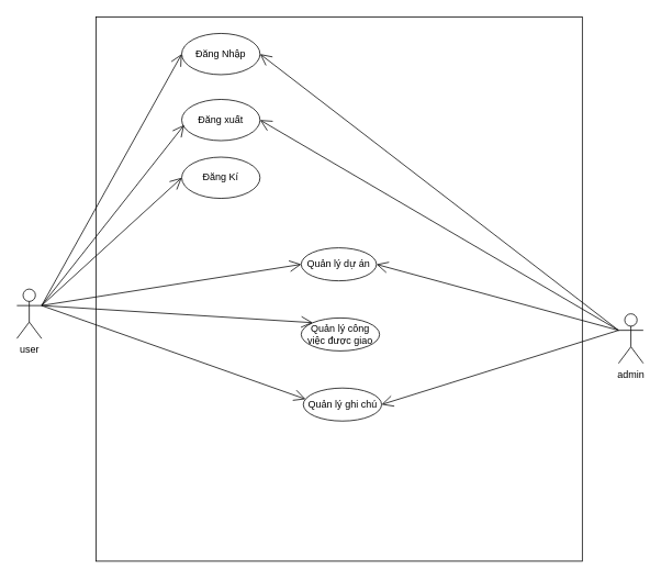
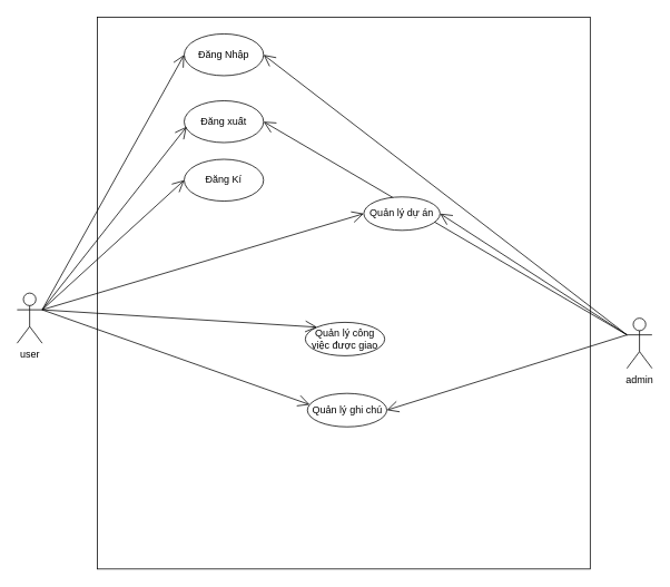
- <mxCell id="14" value="Quản lý dự án" style="ellipse;whiteSpace=wrap;html=1;" parent="1" vertex="1"><mxGeometry x="365" y="300" width="91.25" height="40" as="geometry" /></mxCell>
+ <mxCell id="14" value="Quản lý dự án" style="ellipse;whiteSpace=wrap;html=1;" parent="1" vertex="1"><mxGeometry x="435" y="235" width="91.25" height="40" as="geometry" /></mxCell>
